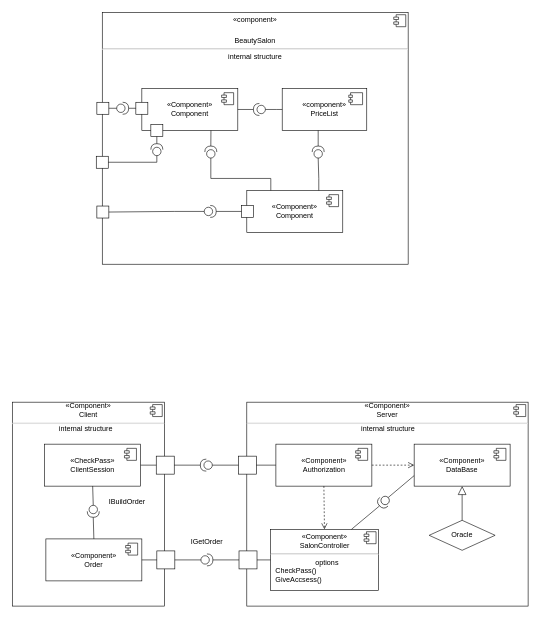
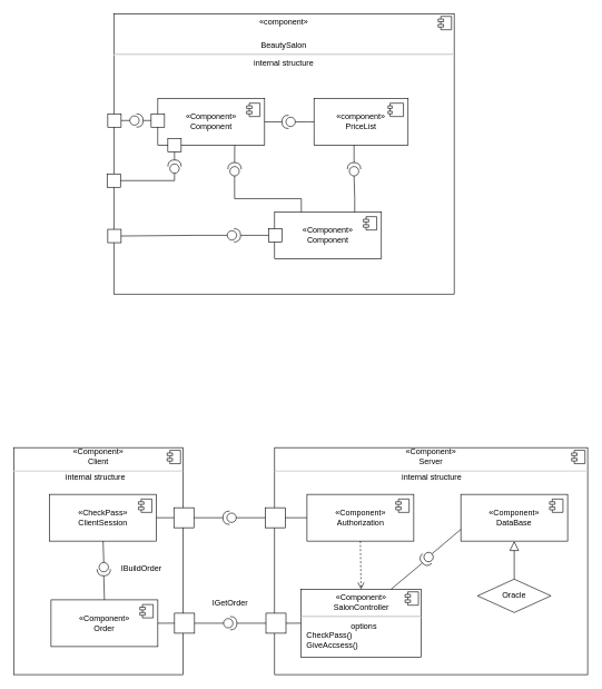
- <mxCell id="68" value="" style="html=1;verticalAlign=bottom;endArrow=open;dashed=1;endSize=8;curved=0;rounded=0;entryX=0;entryY=0.5;entryDx=0;entryDy=0;exitX=1;exitY=0.5;exitDx=0;exitDy=0;" edge="1" parent="1" source="48" target="66"><mxGeometry relative="1" as="geometry"><mxPoint x="550" y="820" as="sourcePoint" /><mxPoint x="551" y="898" as="targetPoint" /></mxGeometry></mxCell>
- <mxCell id="53" value="IBuildOrder" style="text;html=1;align=center;verticalAlign=middle;resizable=0;points=[];autosize=1;strokeColor=none;fillColor=none;" vertex="1" parent="1"><mxGeometry x="171" y="822" width="80" height="30" as="geometry" /></mxCell>
+ <mxCell id="53" value="IBuildOrder" style="text;html=1;align=center;verticalAlign=middle;resizable=0;points=[];autosize=1;strokeColor=none;fillColor=none;" vertex="1" parent="1"><mxGeometry x="171" y="837" width="80" height="30" as="geometry" /></mxCell>
